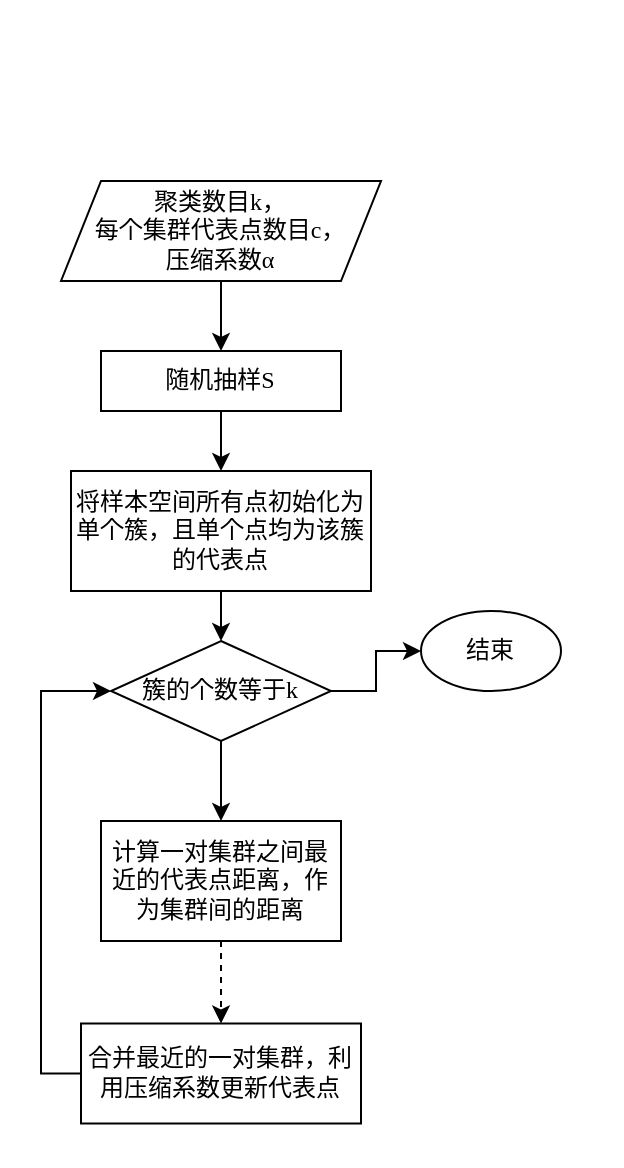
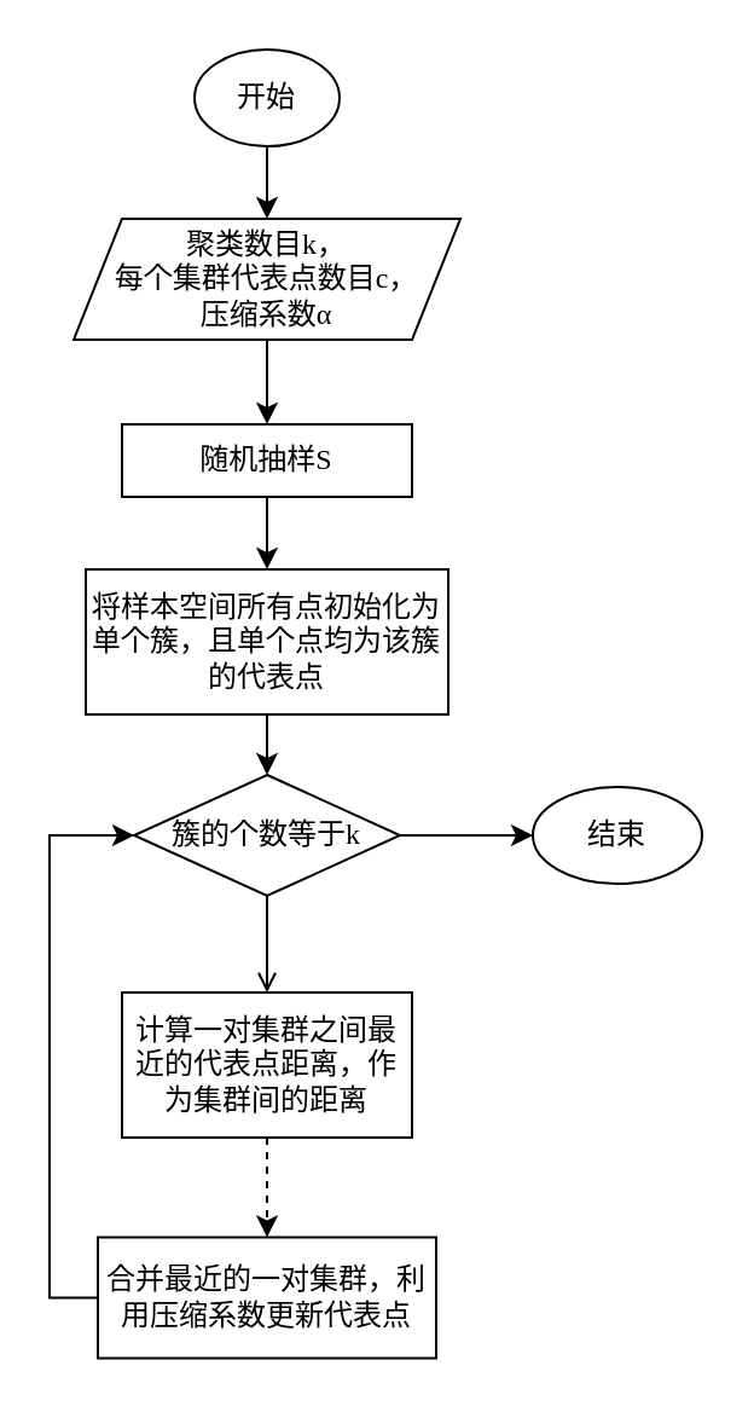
+ <mxCell id="4" value="开始" style="ellipse;whiteSpace=wrap;html=1;fontFamily=宋体;fontSource=https%3A%2F%2Ffonts.googleapis.com%2Fcss%3Ffamily%3D%25E5%25AE%258B%25E4%25BD%2593;" vertex="1" parent="1"><mxGeometry x="80" y="20" width="60" height="40" as="geometry" /></mxCell>
+ <mxCell id="3" value="" style="edgeStyle=orthogonalEdgeStyle;rounded=0;orthogonalLoop=1;jettySize=auto;html=1;fontFamily=宋体;fontSource=https%3A%2F%2Ffonts.googleapis.com%2Fcss%3Ffamily%3D%25E5%25AE%258B%25E4%25BD%2593;" edge="1" parent="1" source="4" target="6"><mxGeometry relative="1" as="geometry" /></mxCell>
- <mxCell id="2" value="结束" style="ellipse;whiteSpace=wrap;html=1;fontFamily=宋体;fontSource=https%3A%2F%2Ffonts.googleapis.com%2Fcss%3Ffamily%3D%25E5%25AE%258B%25E4%25BD%2593;" vertex="1" parent="1"><mxGeometry x="210" y="305" width="70" height="40" as="geometry" /></mxCell>
+ <mxCell id="2" value="结束" style="ellipse;whiteSpace=wrap;html=1;fontFamily=宋体;fontSource=https%3A%2F%2Ffonts.googleapis.com%2Fcss%3Ffamily%3D%25E5%25AE%258B%25E4%25BD%2593;" vertex="1" parent="1"><mxGeometry x="220" y="325" width="70" height="40" as="geometry" /></mxCell>
- <mxCell id="11" value="" style="edgeStyle=orthogonalEdgeStyle;rounded=0;orthogonalLoop=1;jettySize=auto;html=1;fontFamily=宋体;fontSource=https%3A%2F%2Ffonts.googleapis.com%2Fcss%3Ffamily%3D%25E5%25AE%258B%25E4%25BD%2593;" edge="1" parent="1" source="13" target="15"><mxGeometry relative="1" as="geometry" /></mxCell>
+ <mxCell id="11" value="" style="edgeStyle=orthogonalEdgeStyle;rounded=0;orthogonalLoop=1;jettySize=auto;html=1;fontFamily=宋体;fontSource=https%3A%2F%2Ffonts.googleapis.com%2Fcss%3Ffamily%3D%25E5%25AE%258B%25E4%25BD%2593;endArrow=open;" edge="1" parent="1" source="13" target="15"><mxGeometry relative="1" as="geometry" /></mxCell>
